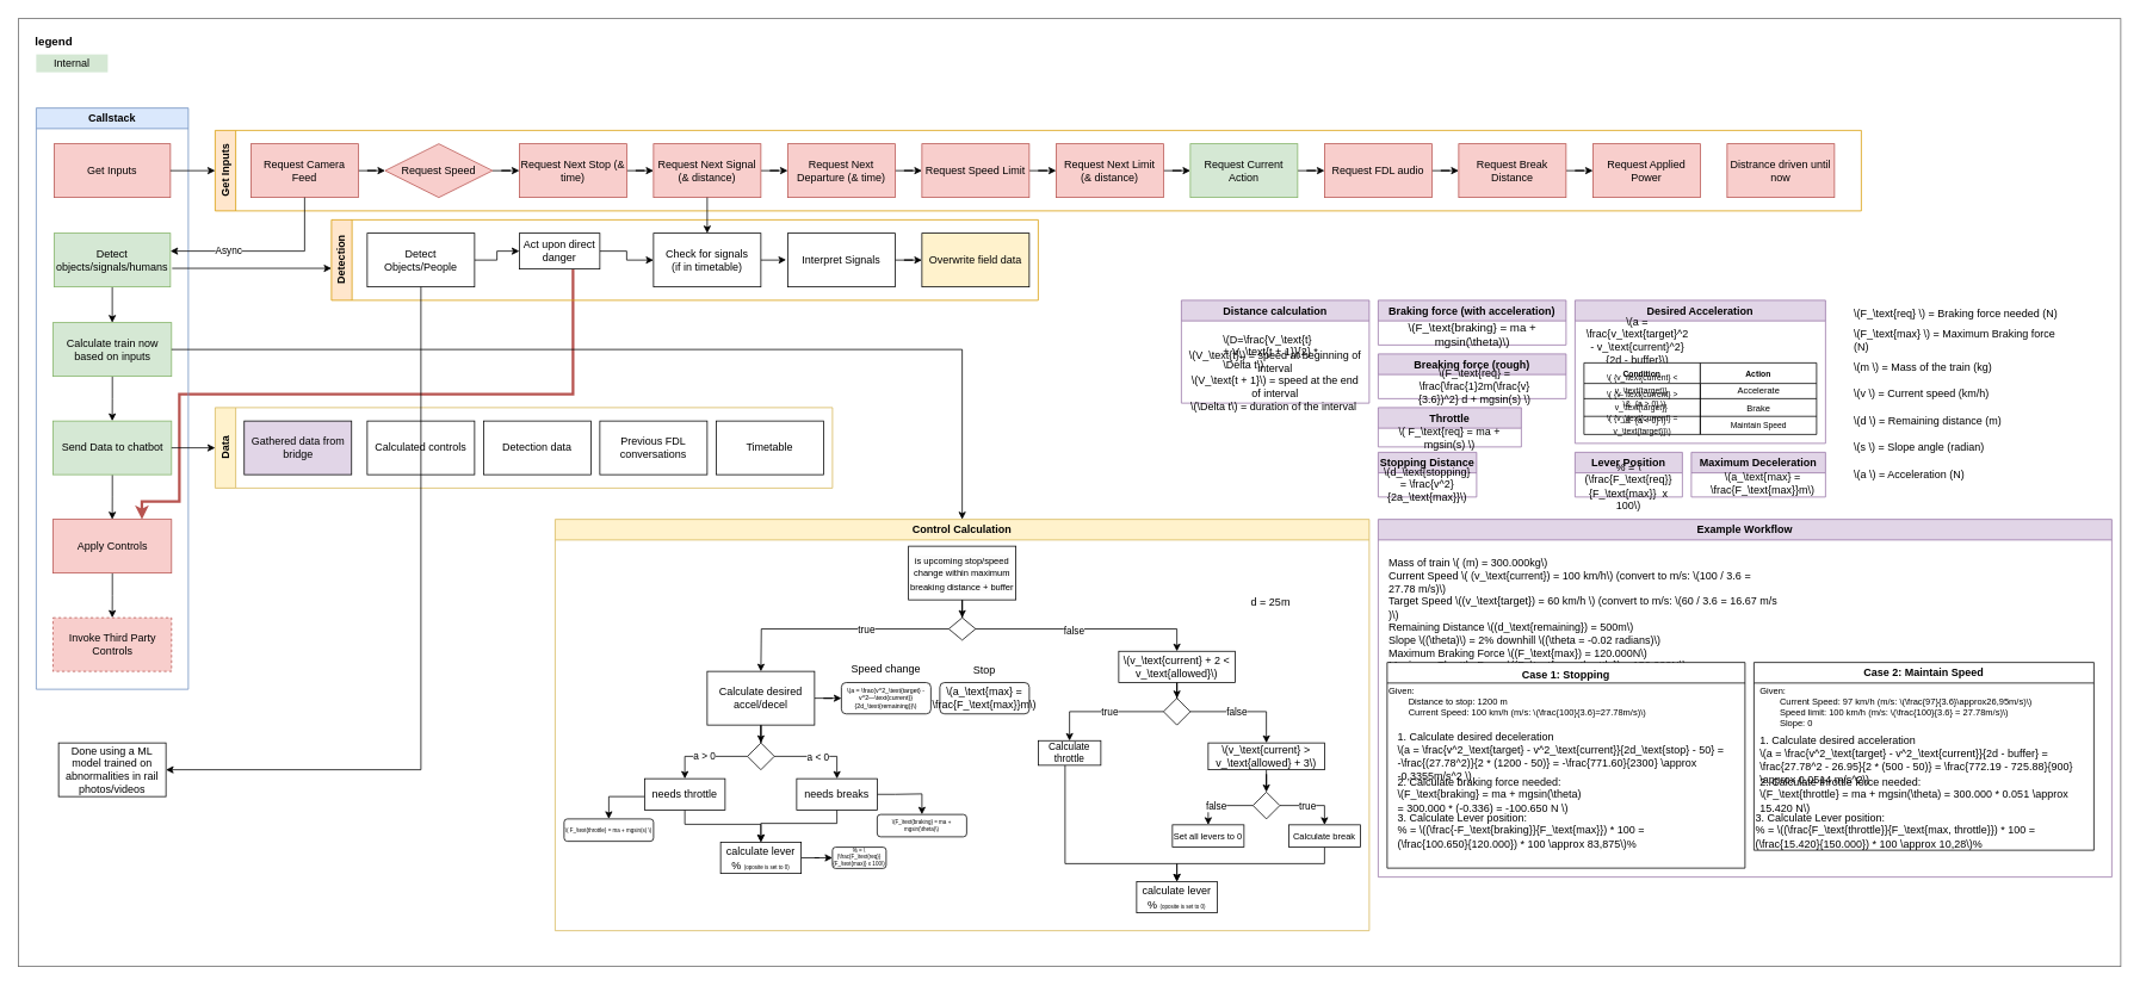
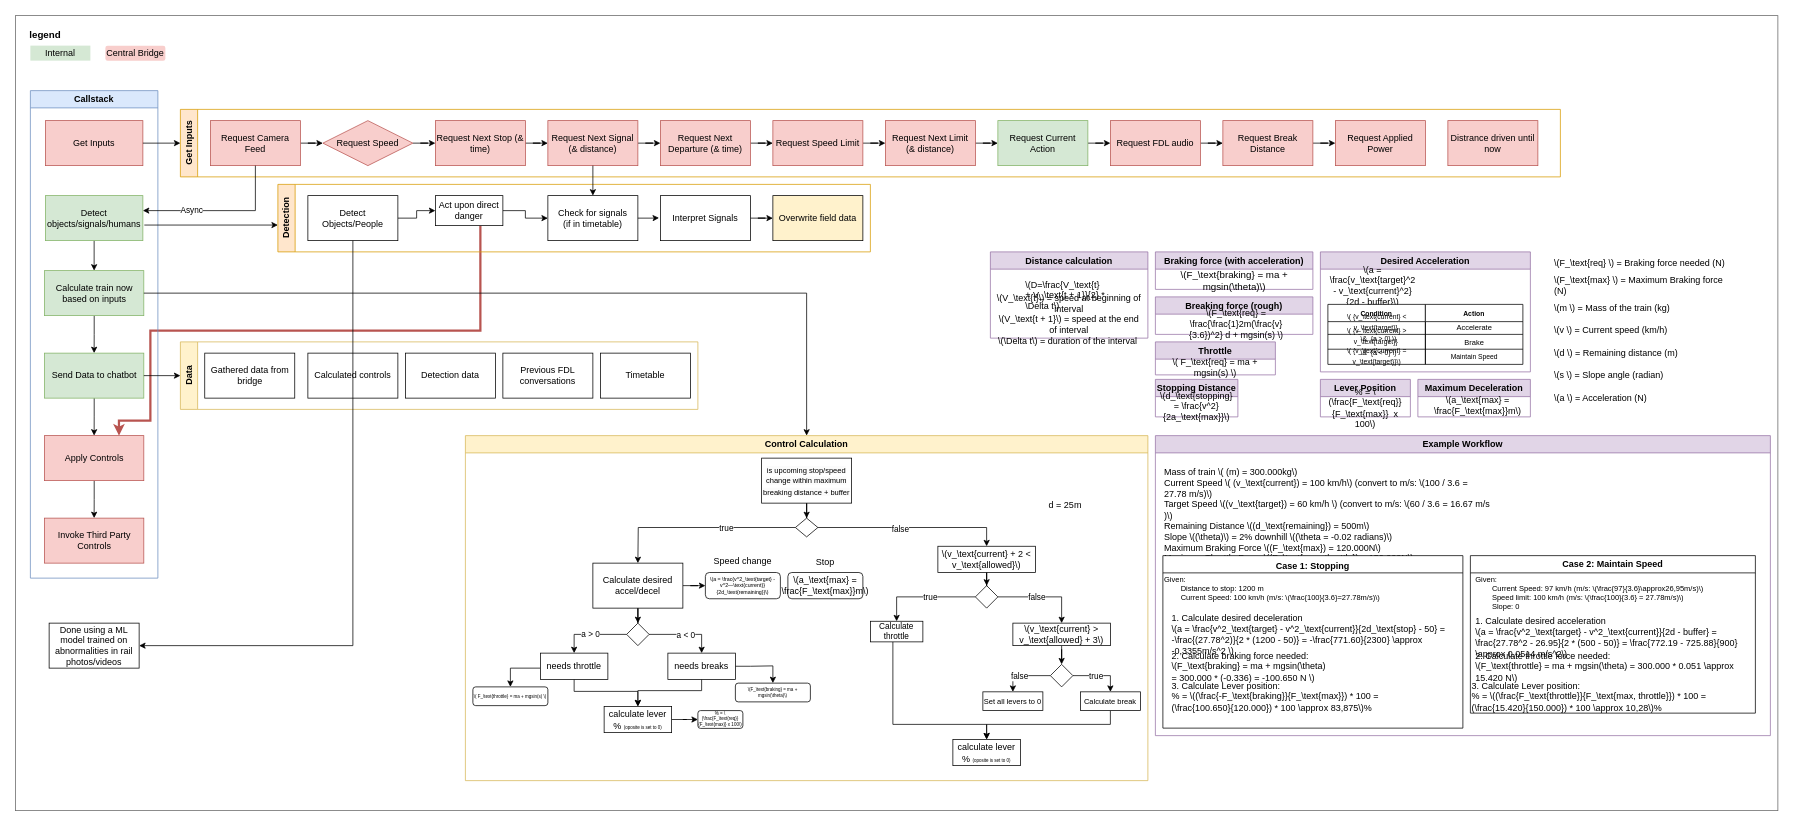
+ <mxCell id="40" value="Central Bridge" style="rounded=1;whiteSpace=wrap;html=1;fillColor=#f8cecc;strokeColor=none;glass=0;shadow=0;" parent="1" vertex="1"><mxGeometry x="140" y="60" width="80" height="20" as="geometry" /></mxCell>
- <mxCell id="154" value="Gathered data from bridge" style="rounded=0;whiteSpace=wrap;html=1;fillColor=#e1d5e7;" parent="153" vertex="1"><mxGeometry x="32.5" y="15" width="120" height="60" as="geometry" /></mxCell>
+ <mxCell id="154" value="Gathered data from bridge" style="rounded=0;whiteSpace=wrap;html=1;" parent="153" vertex="1"><mxGeometry x="32.5" y="15" width="120" height="60" as="geometry" /></mxCell>
- <mxCell id="14" value="Invoke Third Party Controls" style="rounded=0;whiteSpace=wrap;html=1;fillColor=#f8cecc;strokeColor=#b85450;dashed=1;" parent="4" vertex="1"><mxGeometry x="18.75" y="570" width="132.5" height="60" as="geometry" /></mxCell>
+ <mxCell id="14" value="Invoke Third Party Controls" style="rounded=0;whiteSpace=wrap;html=1;fillColor=#f8cecc;strokeColor=#b85450;" parent="4" vertex="1"><mxGeometry x="18.75" y="570" width="132.5" height="60" as="geometry" /></mxCell>
